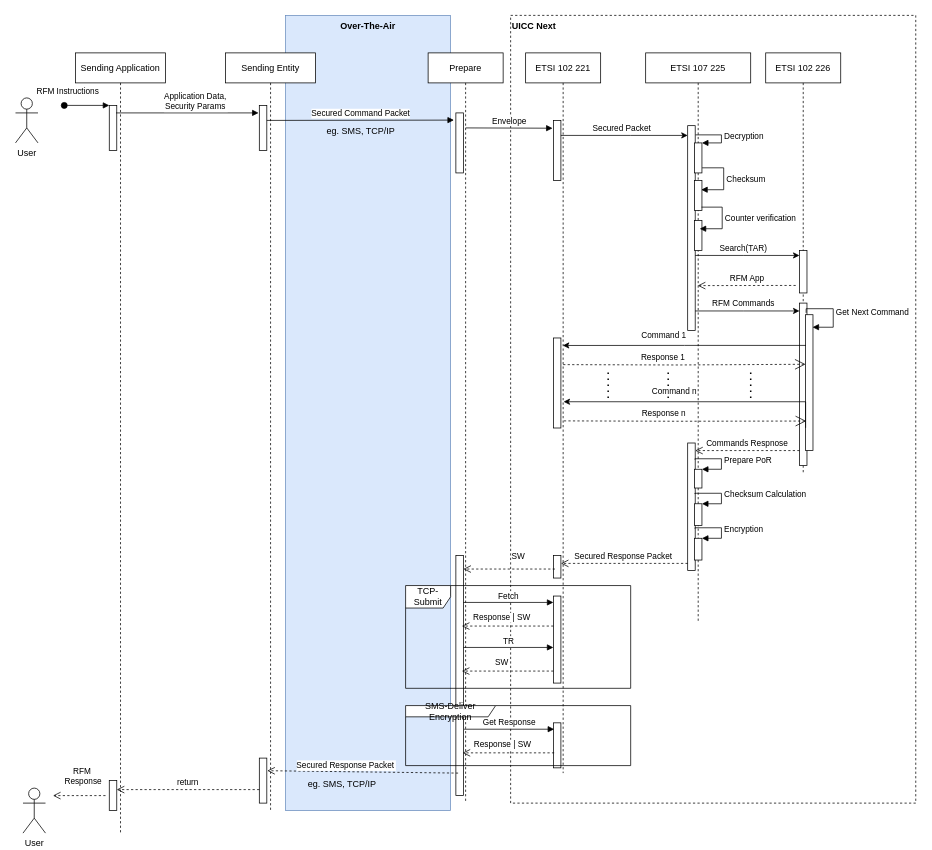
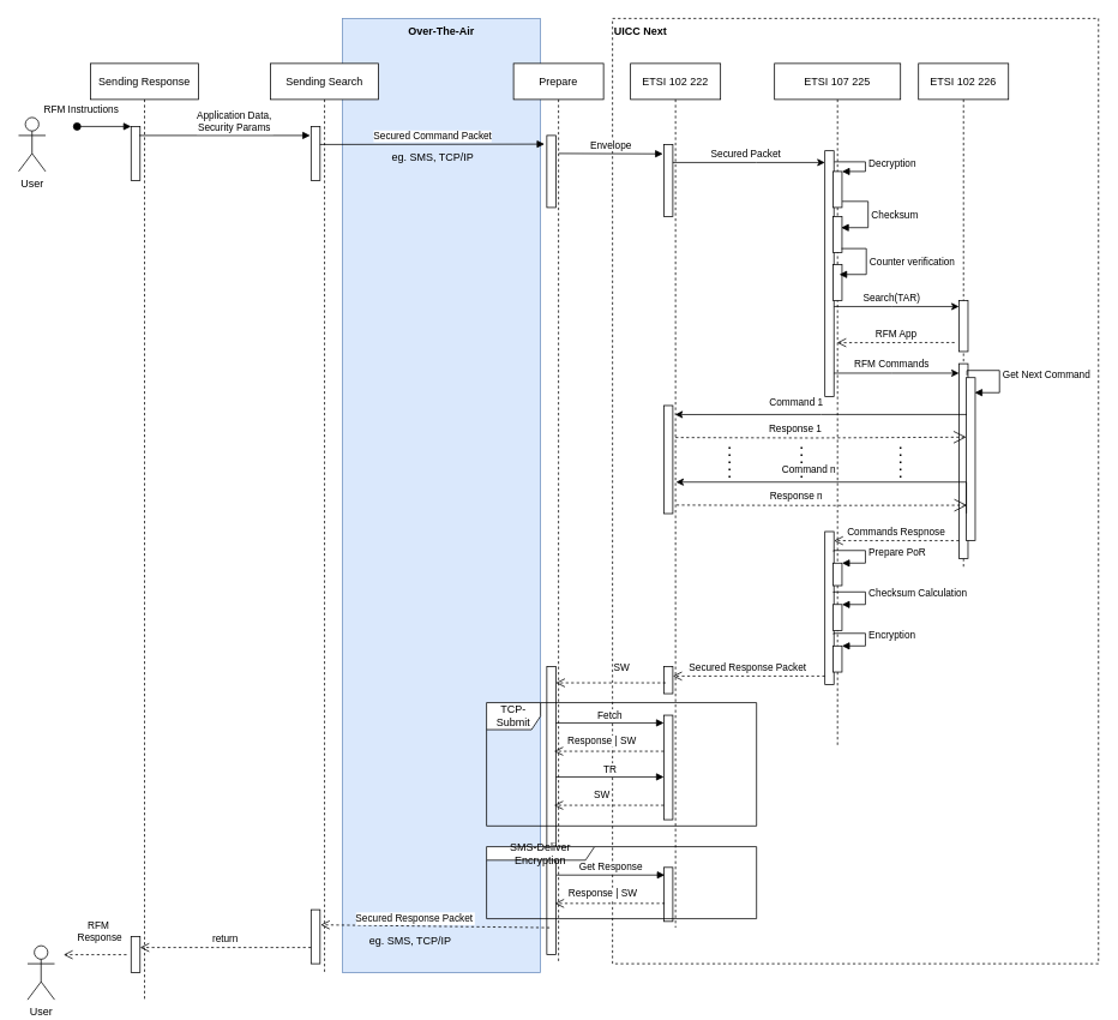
- <mxCell id="5" value="Sending Application" style="shape=umlLifeline;perimeter=lifelinePerimeter;container=1;collapsible=0;recursiveResize=0;rounded=0;shadow=0;strokeWidth=1;" parent="1" vertex="1"><mxGeometry x="100" y="70" width="120" height="1040" as="geometry" /></mxCell>
+ <mxCell id="5" value="Sending Response" style="shape=umlLifeline;perimeter=lifelinePerimeter;container=1;collapsible=0;recursiveResize=0;rounded=0;shadow=0;strokeWidth=1;" parent="1" vertex="1"><mxGeometry x="100" y="70" width="120" height="1040" as="geometry" /></mxCell>
- <mxCell id="9" value="Sending Entity" style="shape=umlLifeline;perimeter=lifelinePerimeter;container=1;collapsible=0;recursiveResize=0;rounded=0;shadow=0;strokeWidth=1;" parent="1" vertex="1"><mxGeometry x="300" y="70" width="120" height="1010" as="geometry" /></mxCell>
+ <mxCell id="9" value="Sending Search" style="shape=umlLifeline;perimeter=lifelinePerimeter;container=1;collapsible=0;recursiveResize=0;rounded=0;shadow=0;strokeWidth=1;" parent="1" vertex="1"><mxGeometry x="300" y="70" width="120" height="1010" as="geometry" /></mxCell>
- <mxCell id="36" value="ETSI 102 221" style="shape=umlLifeline;perimeter=lifelinePerimeter;whiteSpace=wrap;html=1;container=1;collapsible=0;recursiveResize=0;outlineConnect=0;" parent="1" vertex="1"><mxGeometry x="700" y="70" width="100" height="960" as="geometry" /></mxCell>
+ <mxCell id="36" value="ETSI 102 222" style="shape=umlLifeline;perimeter=lifelinePerimeter;whiteSpace=wrap;html=1;container=1;collapsible=0;recursiveResize=0;outlineConnect=0;" parent="1" vertex="1"><mxGeometry x="700" y="70" width="100" height="960" as="geometry" /></mxCell>
